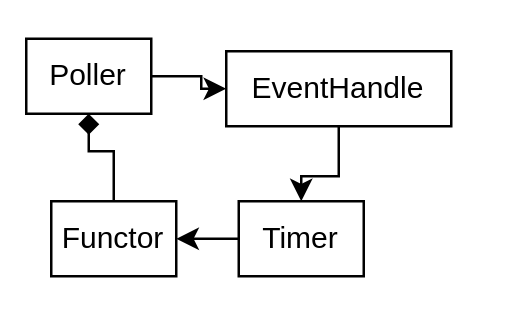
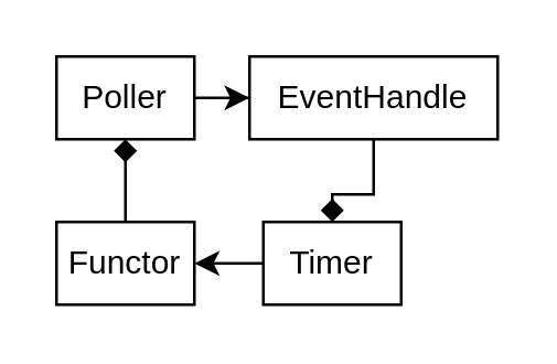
- <mxCell id="3" value="Poller" style="rounded=0;whiteSpace=wrap;html=1;" vertex="1" parent="1"><mxGeometry x="10" y="15" width="50" height="30" as="geometry" /></mxCell>
+ <mxCell id="3" value="Poller" style="rounded=0;whiteSpace=wrap;html=1;" vertex="1" parent="1"><mxGeometry x="20" y="20" width="50" height="30" as="geometry" /></mxCell>
- <mxCell id="6" value="" style="edgeStyle=orthogonalEdgeStyle;rounded=0;orthogonalLoop=1;jettySize=auto;html=1;" edge="1" parent="1" source="7" target="5"><mxGeometry relative="1" as="geometry" /></mxCell>
+ <mxCell id="6" value="" style="edgeStyle=orthogonalEdgeStyle;rounded=0;orthogonalLoop=1;jettySize=auto;html=1;endArrow=diamond;" edge="1" parent="1" source="7" target="5"><mxGeometry relative="1" as="geometry" /></mxCell>
